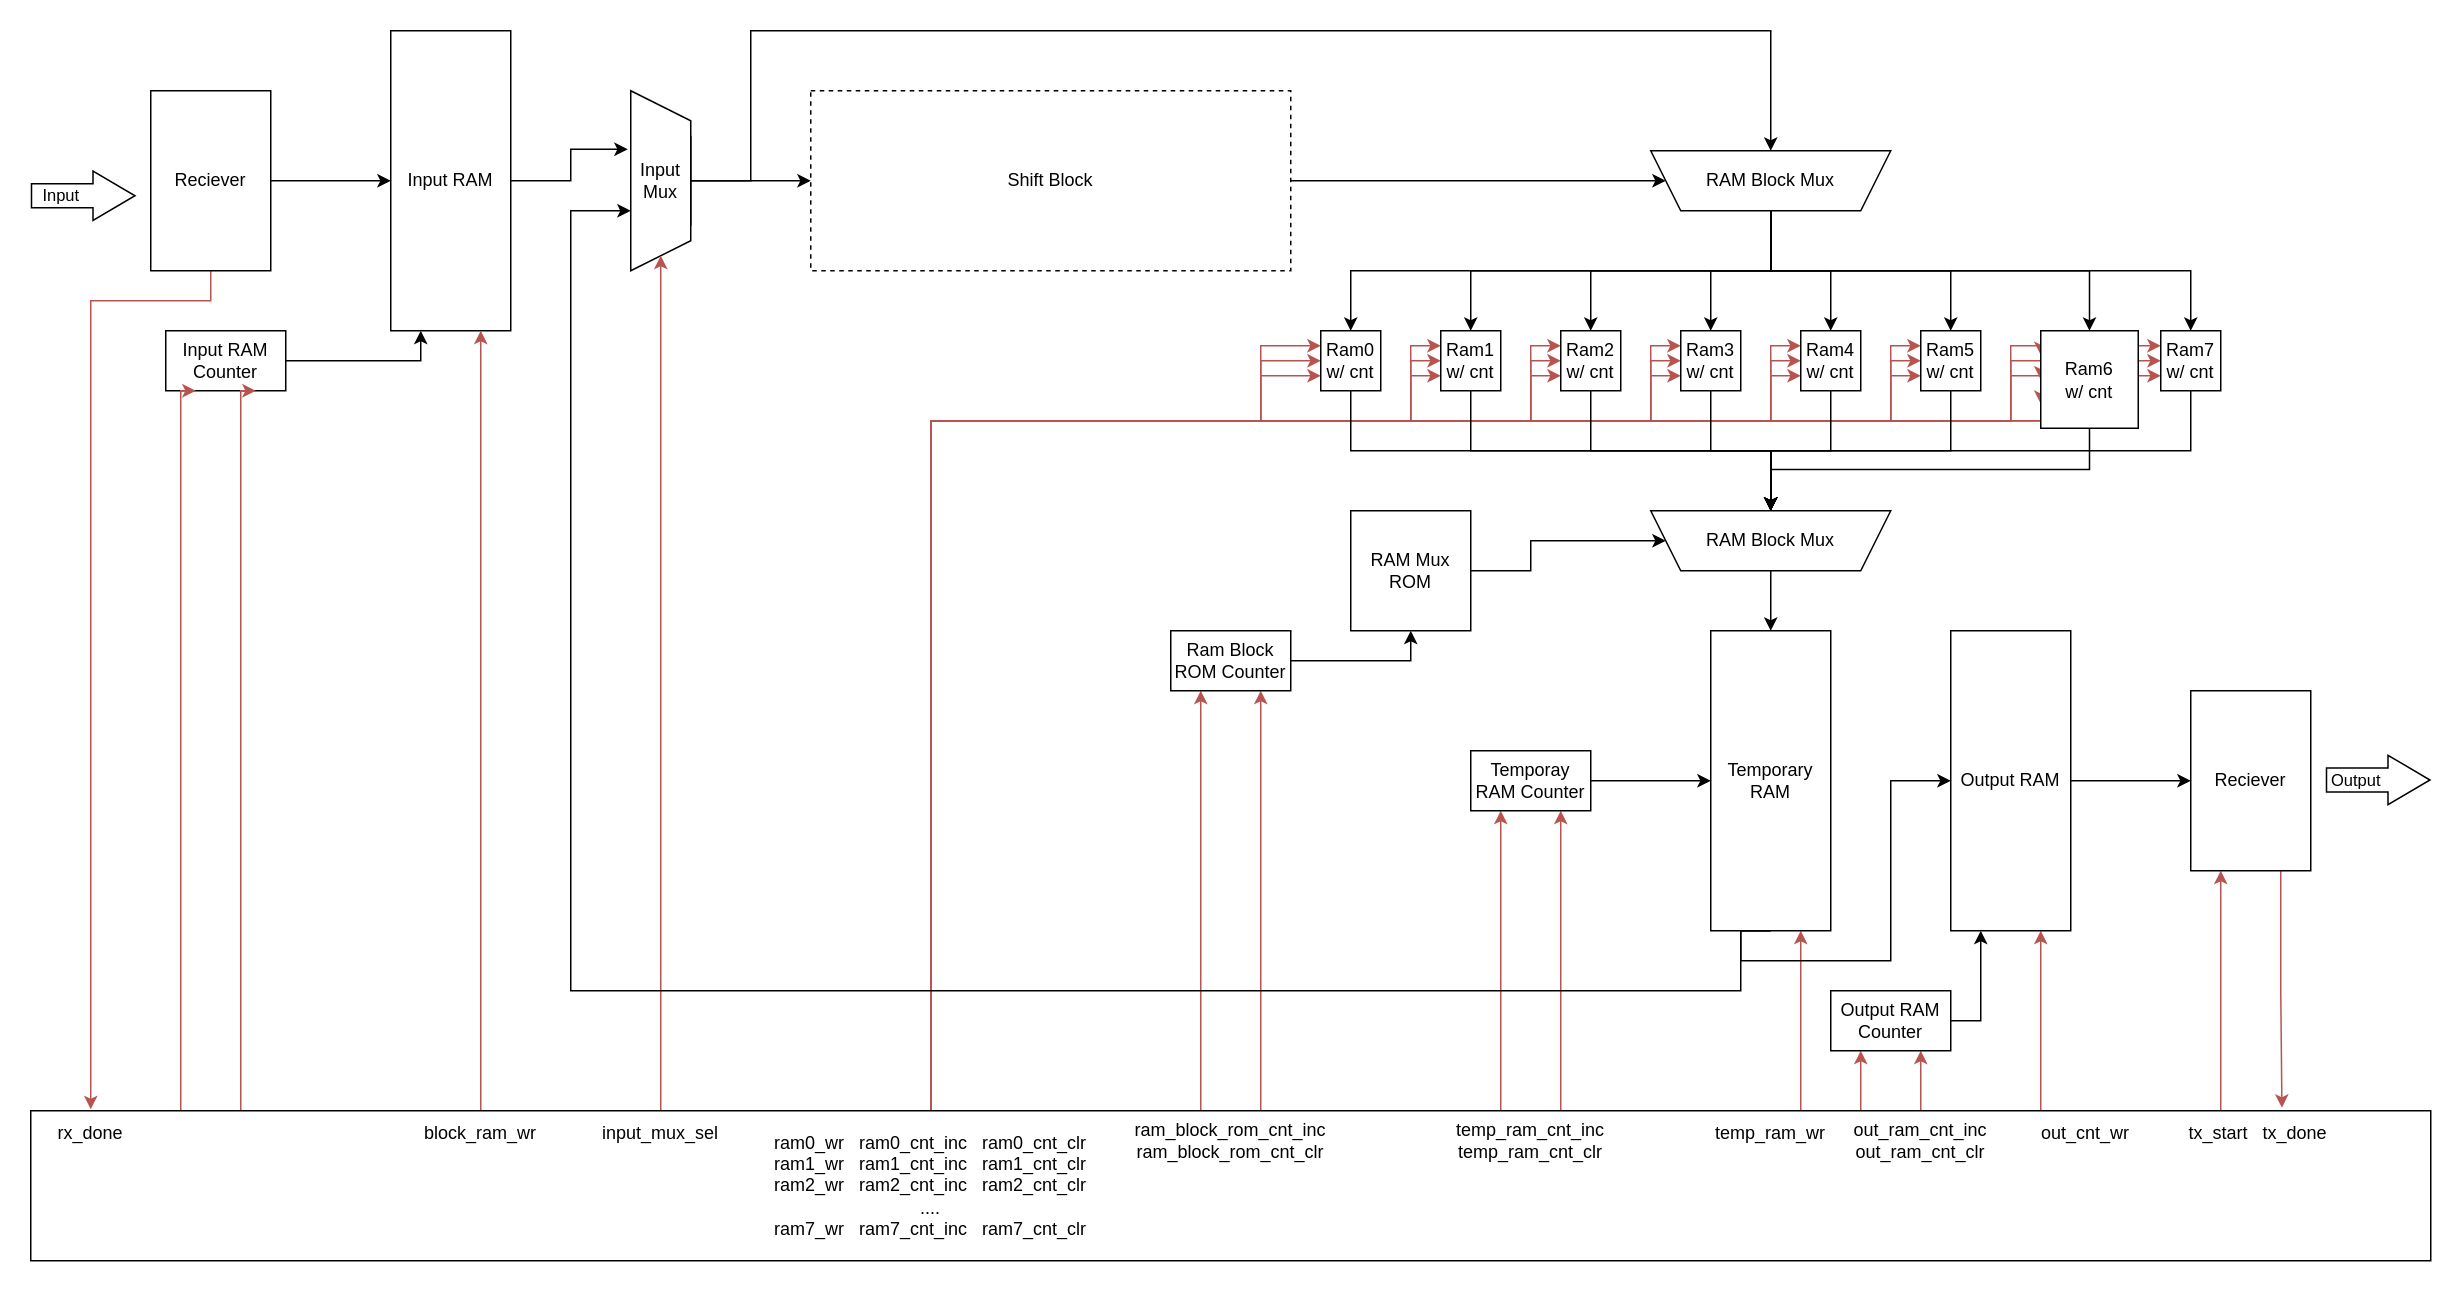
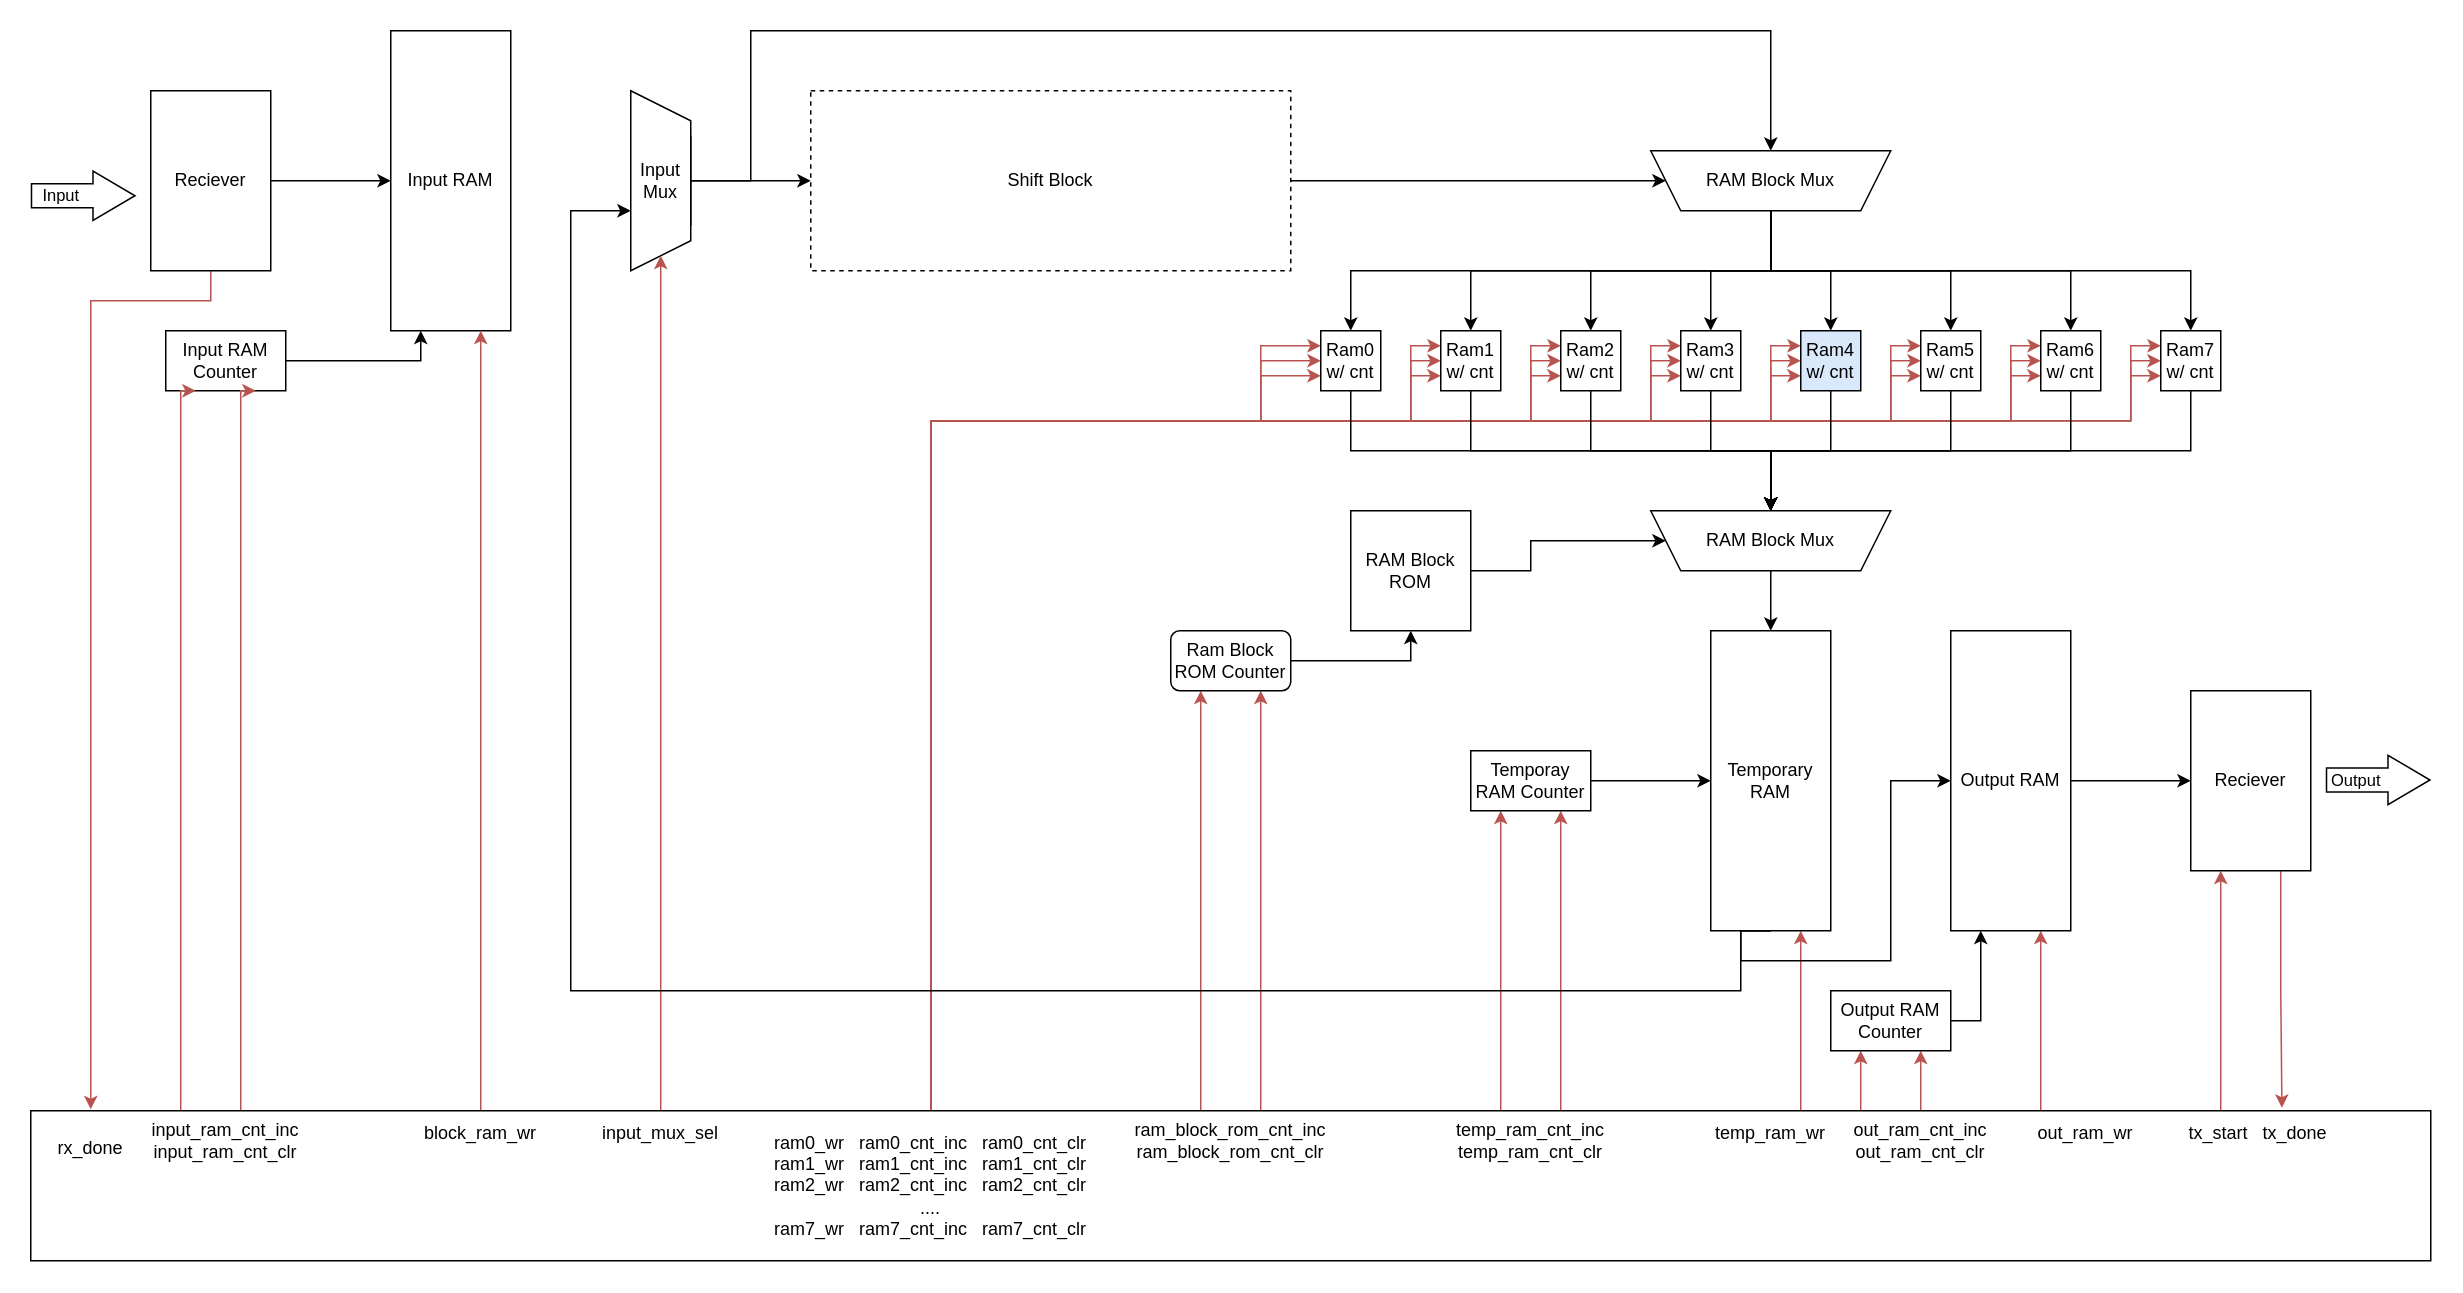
- <mxCell id="5" style="edgeStyle=orthogonalEdgeStyle;rounded=0;orthogonalLoop=1;jettySize=auto;html=1;exitX=1;exitY=0.5;exitDx=0;exitDy=0;entryX=0.325;entryY=1.05;entryDx=0;entryDy=0;entryPerimeter=0;" edge="1" parent="1" source="6" target="11"><mxGeometry relative="1" as="geometry" /></mxCell>
- <mxCell id="71" value="&lt;div&gt;Ram4&lt;/div&gt;&lt;div&gt;w/ cnt&lt;br&gt; &lt;/div&gt;" style="rounded=0;whiteSpace=wrap;html=1;" vertex="1" parent="1"><mxGeometry x="1200" y="220" width="40" height="40" as="geometry" /></mxCell>
+ <mxCell id="71" value="&lt;div&gt;Ram4&lt;/div&gt;&lt;div&gt;w/ cnt&lt;br&gt; &lt;/div&gt;" style="rounded=0;whiteSpace=wrap;html=1;fillColor=#dae8fc;" vertex="1" parent="1"><mxGeometry x="1200" y="220" width="40" height="40" as="geometry" /></mxCell>
- <mxCell id="75" value="&lt;div&gt;Ram6&lt;/div&gt;&lt;div&gt;w/ cnt&lt;br&gt; &lt;/div&gt;" style="rounded=0;whiteSpace=wrap;html=1;" vertex="1" parent="1"><mxGeometry x="1360" y="220" width="65" height="65" as="geometry" /></mxCell>
+ <mxCell id="75" value="&lt;div&gt;Ram6&lt;/div&gt;&lt;div&gt;w/ cnt&lt;br&gt; &lt;/div&gt;" style="rounded=0;whiteSpace=wrap;html=1;" vertex="1" parent="1"><mxGeometry x="1360" y="220" width="40" height="40" as="geometry" /></mxCell>
- <mxCell id="93" value="RAM Mux ROM" style="whiteSpace=wrap;html=1;aspect=fixed;" vertex="1" parent="1"><mxGeometry x="900" y="340" width="80" height="80" as="geometry" /></mxCell>
+ <mxCell id="93" value="RAM Block ROM" style="whiteSpace=wrap;html=1;aspect=fixed;" vertex="1" parent="1"><mxGeometry x="900" y="340" width="80" height="80" as="geometry" /></mxCell>
- <mxCell id="95" value="Ram Block ROM Counter" style="rounded=0;whiteSpace=wrap;html=1;" vertex="1" parent="1"><mxGeometry x="780" y="420" width="80" height="40" as="geometry" /></mxCell>
+ <mxCell id="95" value="Ram Block ROM Counter" style="whiteSpace=wrap;html=1;rounded=1;" vertex="1" parent="1"><mxGeometry x="780" y="420" width="80" height="40" as="geometry" /></mxCell>
- <mxCell id="96" value="rx_done" style="text;html=1;strokeColor=none;fillColor=none;align=center;verticalAlign=middle;whiteSpace=wrap;rounded=0;" vertex="1" parent="1"><mxGeometry x="30" y="740" width="60" height="30" as="geometry" /></mxCell>
+ <mxCell id="96" value="rx_done" style="text;html=1;strokeColor=none;fillColor=none;align=center;verticalAlign=middle;whiteSpace=wrap;rounded=0;" vertex="1" parent="1"><mxGeometry x="30" y="750" width="60" height="30" as="geometry" /></mxCell>
- <mxCell id="105" value="out_cnt_wr" style="text;html=1;strokeColor=none;fillColor=none;align=center;verticalAlign=middle;whiteSpace=wrap;rounded=0;" vertex="1" parent="1"><mxGeometry x="1340" y="735" width="100" height="40" as="geometry" /></mxCell>
+ <mxCell id="105" value="out_ram_wr" style="text;html=1;strokeColor=none;fillColor=none;align=center;verticalAlign=middle;whiteSpace=wrap;rounded=0;" vertex="1" parent="1"><mxGeometry x="1340" y="735" width="100" height="40" as="geometry" /></mxCell>
+ <mxCell id="97" value="&lt;div&gt;input_ram_cnt_inc&lt;/div&gt;&lt;div&gt;input_ram_cnt_clr&lt;br&gt;&lt;/div&gt;" style="text;html=1;strokeColor=none;fillColor=none;align=center;verticalAlign=middle;whiteSpace=wrap;rounded=0;" vertex="1" parent="1"><mxGeometry x="100" y="740" width="100" height="40" as="geometry" /></mxCell>
